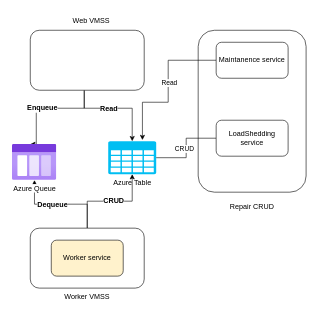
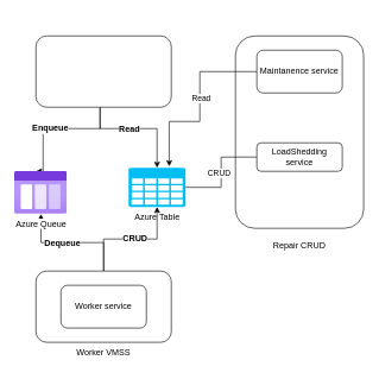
- <mxCell id="21" value="Web VMSS" style="text;html=1;strokeColor=none;fillColor=none;align=center;verticalAlign=middle;whiteSpace=wrap;rounded=0;" vertex="1" parent="1"><mxGeometry x="103.85" y="20" width="96.15" height="30" as="geometry" /></mxCell>
- <mxCell id="24" value="LoadShedding service" style="rounded=1;whiteSpace=wrap;html=1;" vertex="1" parent="1"><mxGeometry x="360" y="200" width="120" height="60" as="geometry" /></mxCell>
+ <mxCell id="24" value="LoadShedding service" style="rounded=1;whiteSpace=wrap;html=1;" vertex="1" parent="1"><mxGeometry x="360" y="200" width="120" height="40" as="geometry" /></mxCell>
- <mxCell id="15" value="Worker service" style="rounded=1;whiteSpace=wrap;html=1;fillColor=#fff2cc;" vertex="1" parent="1"><mxGeometry x="85" y="400" width="120" height="60" as="geometry" /></mxCell>
+ <mxCell id="15" value="Worker service" style="rounded=1;whiteSpace=wrap;html=1;" vertex="1" parent="1"><mxGeometry x="85" y="400" width="120" height="60" as="geometry" /></mxCell>
